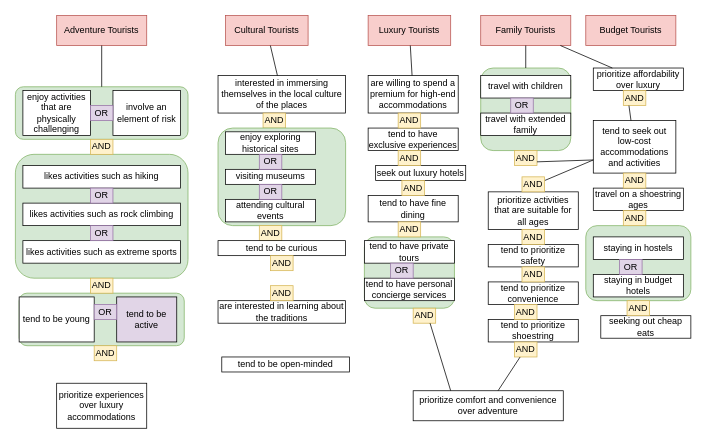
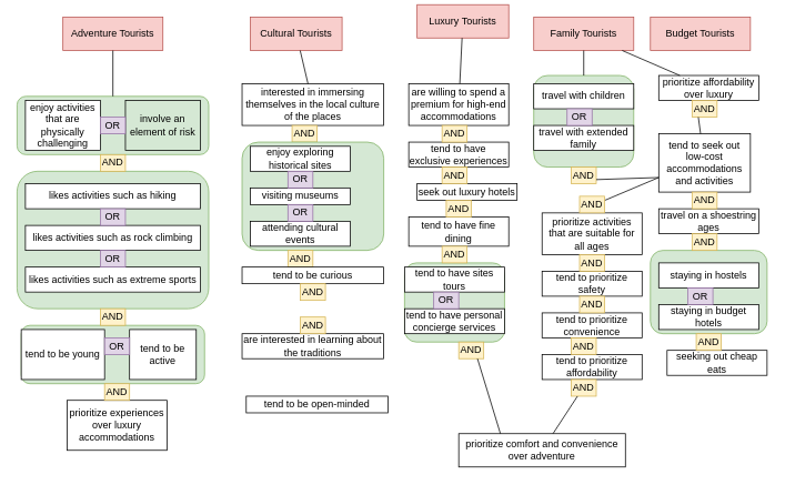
- <mxCell id="4" value="Luxury Tourists" style="rounded=0;whiteSpace=wrap;html=1;fillColor=#f8cecc;strokeColor=#b85450;" vertex="1" parent="1"><mxGeometry x="490" y="20" width="110" height="40" as="geometry" /></mxCell>
+ <mxCell id="4" value="Luxury Tourists" style="rounded=0;whiteSpace=wrap;html=1;fillColor=#f8cecc;strokeColor=#b85450;" vertex="1" parent="1"><mxGeometry x="500" y="5" width="110" height="40" as="geometry" /></mxCell>
- <mxCell id="9" value="involve an element of risk" style="rounded=0;whiteSpace=wrap;html=1;" vertex="1" parent="1"><mxGeometry x="150" y="120" width="90" height="60" as="geometry" /></mxCell>
+ <mxCell id="9" value="involve an element of risk" style="rounded=0;whiteSpace=wrap;html=1;fillColor=#d5e8d4;" vertex="1" parent="1"><mxGeometry x="150" y="120" width="90" height="60" as="geometry" /></mxCell>
- <mxCell id="54" value="tend to have private tours" style="rounded=0;whiteSpace=wrap;html=1;" vertex="1" parent="1"><mxGeometry x="485" y="320" width="120" height="30" as="geometry" /></mxCell>
+ <mxCell id="54" value="tend to have sites tours" style="rounded=0;whiteSpace=wrap;html=1;" vertex="1" parent="1"><mxGeometry x="485" y="320" width="120" height="30" as="geometry" /></mxCell>
- <mxCell id="22" value="tend to be active" style="rounded=0;whiteSpace=wrap;html=1;fillColor=#e1d5e7;" vertex="1" parent="1"><mxGeometry x="155" y="395" width="80" height="60" as="geometry" /></mxCell>
+ <mxCell id="22" value="tend to be active" style="rounded=0;whiteSpace=wrap;html=1;" vertex="1" parent="1"><mxGeometry x="155" y="395" width="80" height="60" as="geometry" /></mxCell>
- <mxCell id="67" value="tend to prioritize shoestring" style="rounded=0;whiteSpace=wrap;html=1;" vertex="1" parent="1"><mxGeometry x="650" y="425" width="120" height="30" as="geometry" /></mxCell>
+ <mxCell id="67" value="tend to prioritize affordability" style="rounded=0;whiteSpace=wrap;html=1;" vertex="1" parent="1"><mxGeometry x="650" y="425" width="120" height="30" as="geometry" /></mxCell>
- <mxCell id="19" value="prioritize experiences over luxury accommodations" style="rounded=0;whiteSpace=wrap;html=1;" vertex="1" parent="1"><mxGeometry x="75" y="510" width="120" height="60" as="geometry" /></mxCell>
+ <mxCell id="19" value="prioritize experiences over luxury accommodations" style="rounded=0;whiteSpace=wrap;html=1;" vertex="1" parent="1"><mxGeometry x="80" y="480" width="120" height="60" as="geometry" /></mxCell>
